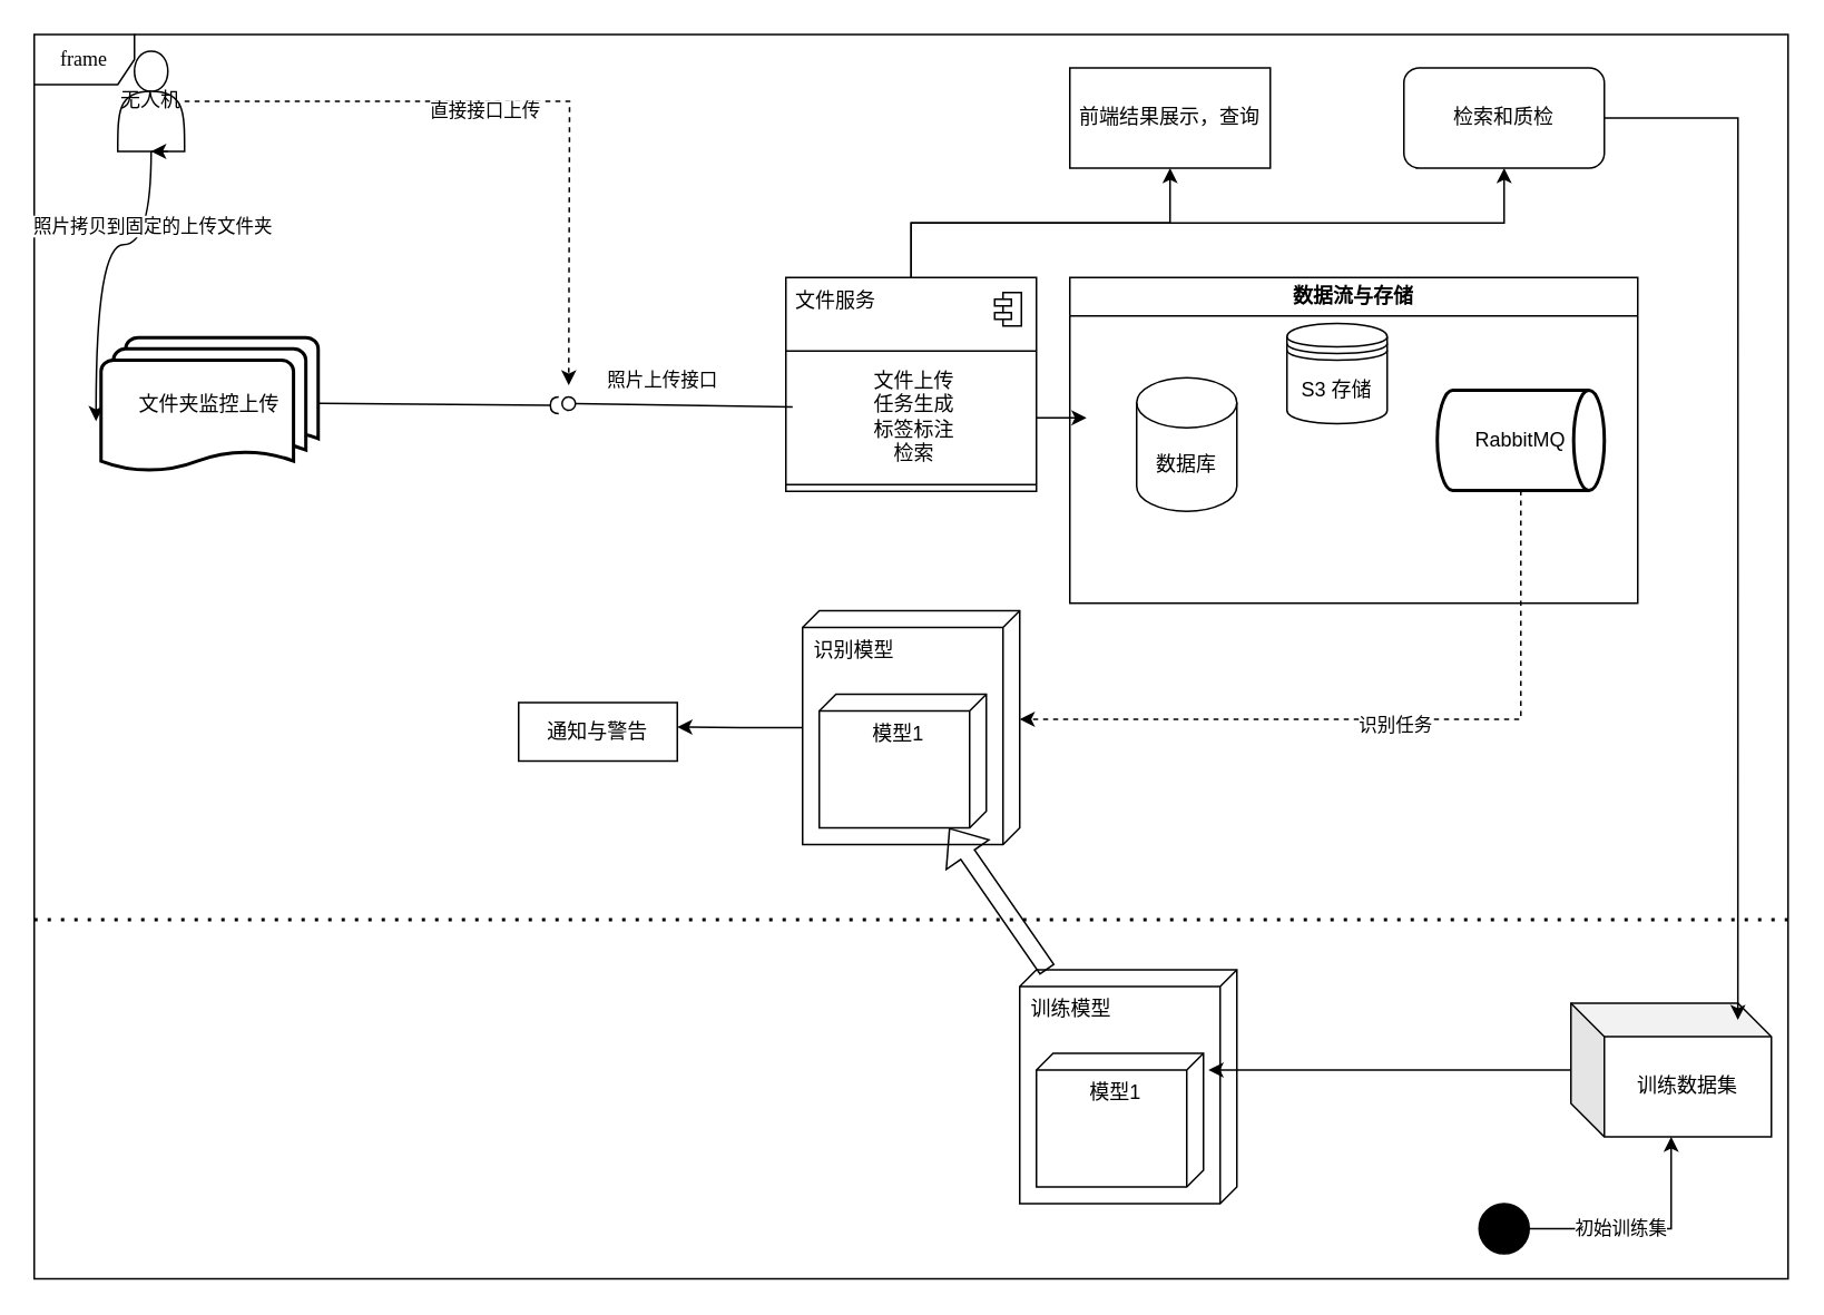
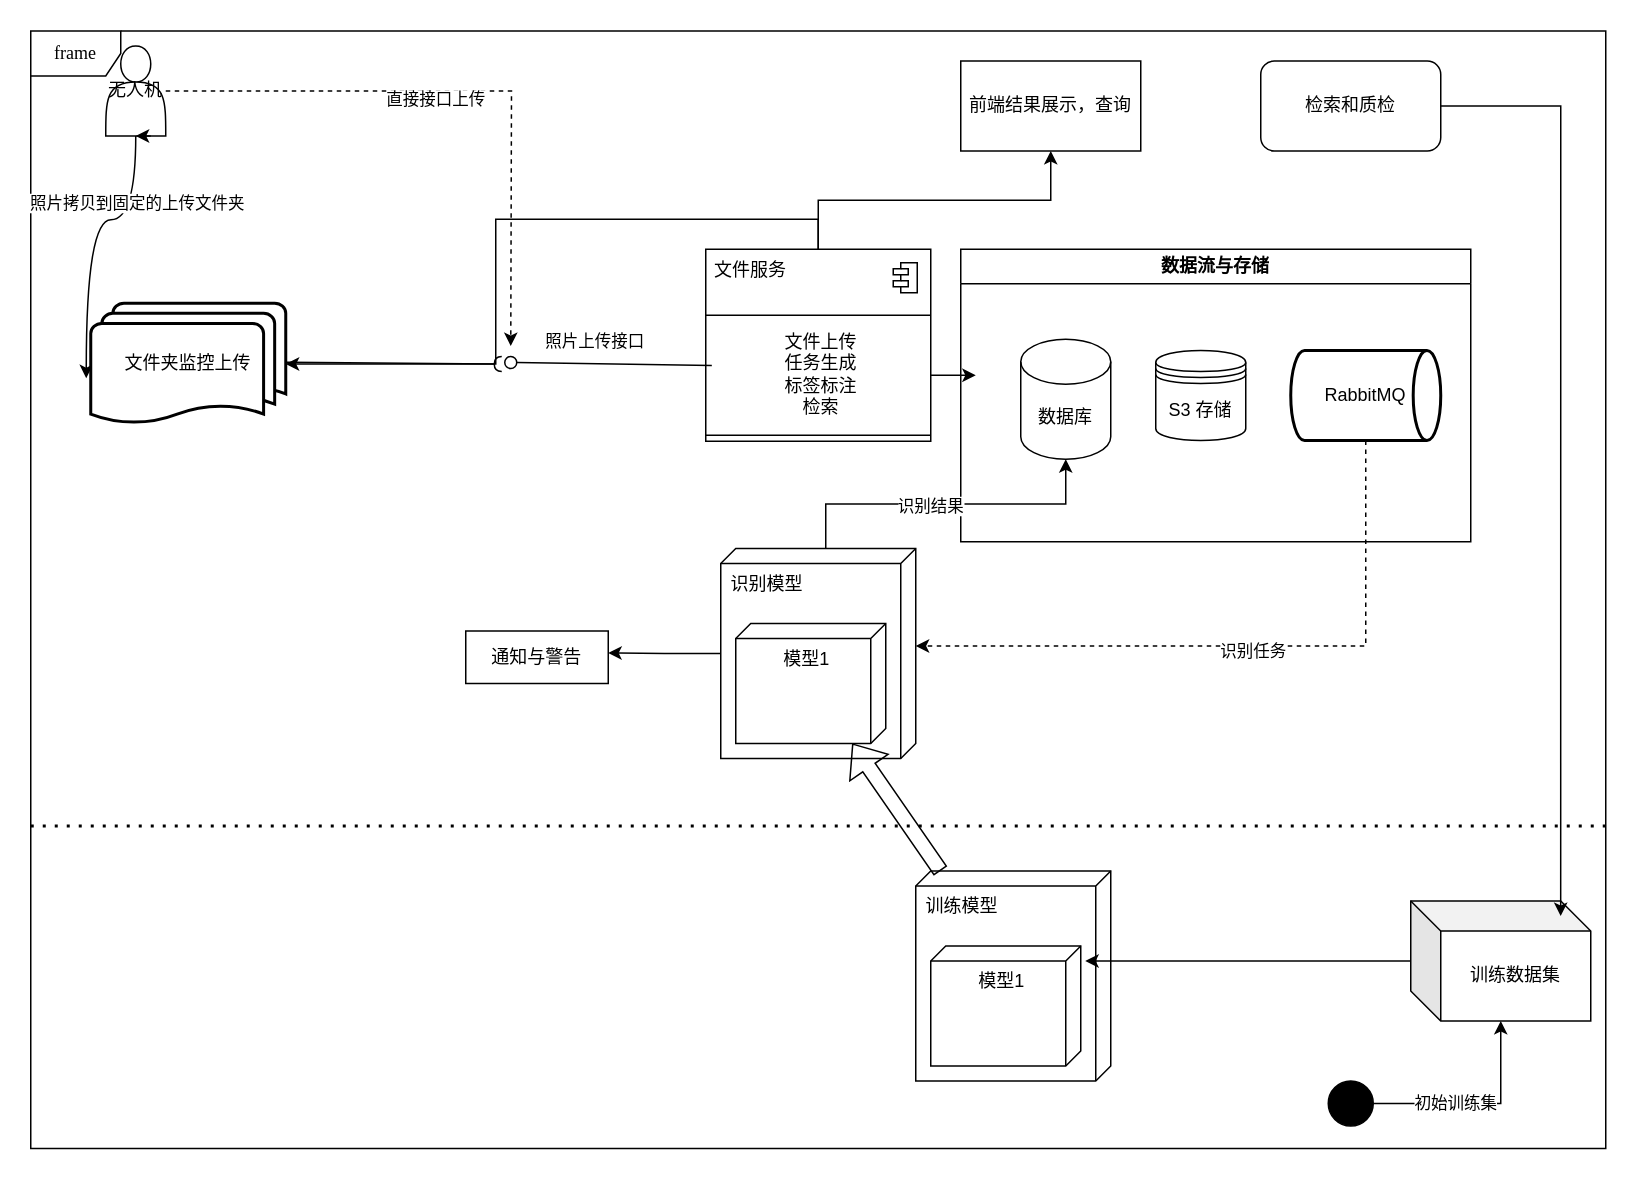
- <mxCell id="35" style="edgeStyle=orthogonalEdgeStyle;rounded=0;orthogonalLoop=1;jettySize=auto;html=1;exitX=0.5;exitY=0;exitDx=0;exitDy=0;" edge="1" parent="1" source="8" target="34"><mxGeometry relative="1" as="geometry" /></mxCell>
+ <mxCell id="35" style="edgeStyle=orthogonalEdgeStyle;rounded=0;orthogonalLoop=1;jettySize=auto;html=1;exitX=0.5;exitY=0;exitDx=0;exitDy=0;" edge="1" parent="1" source="8" target="22"><mxGeometry relative="1" as="geometry" /></mxCell>
- <mxCell id="5" value="S3 存储" style="shape=datastore;whiteSpace=wrap;html=1;" vertex="1" parent="3"><mxGeometry x="130" y="27.5" width="60" height="60" as="geometry" /></mxCell>
+ <mxCell id="5" value="S3 存储" style="shape=datastore;whiteSpace=wrap;html=1;" vertex="1" parent="3"><mxGeometry x="130" y="67.5" width="60" height="60" as="geometry" /></mxCell>
+ <mxCell id="24" style="edgeStyle=orthogonalEdgeStyle;rounded=0;orthogonalLoop=1;jettySize=auto;html=1;exitX=0;exitY=0;exitDx=0;exitDy=60;exitPerimeter=0;" edge="1" parent="1" source="27" target="4"><mxGeometry relative="1" as="geometry" /></mxCell>
+ <mxCell id="25" value="识别结果" style="edgeLabel;html=1;align=center;verticalAlign=middle;resizable=0;points=[];" vertex="1" connectable="0" parent="24"><mxGeometry x="-0.095" y="-1" relative="1" as="geometry"><mxPoint as="offset" /></mxGeometry></mxCell>
